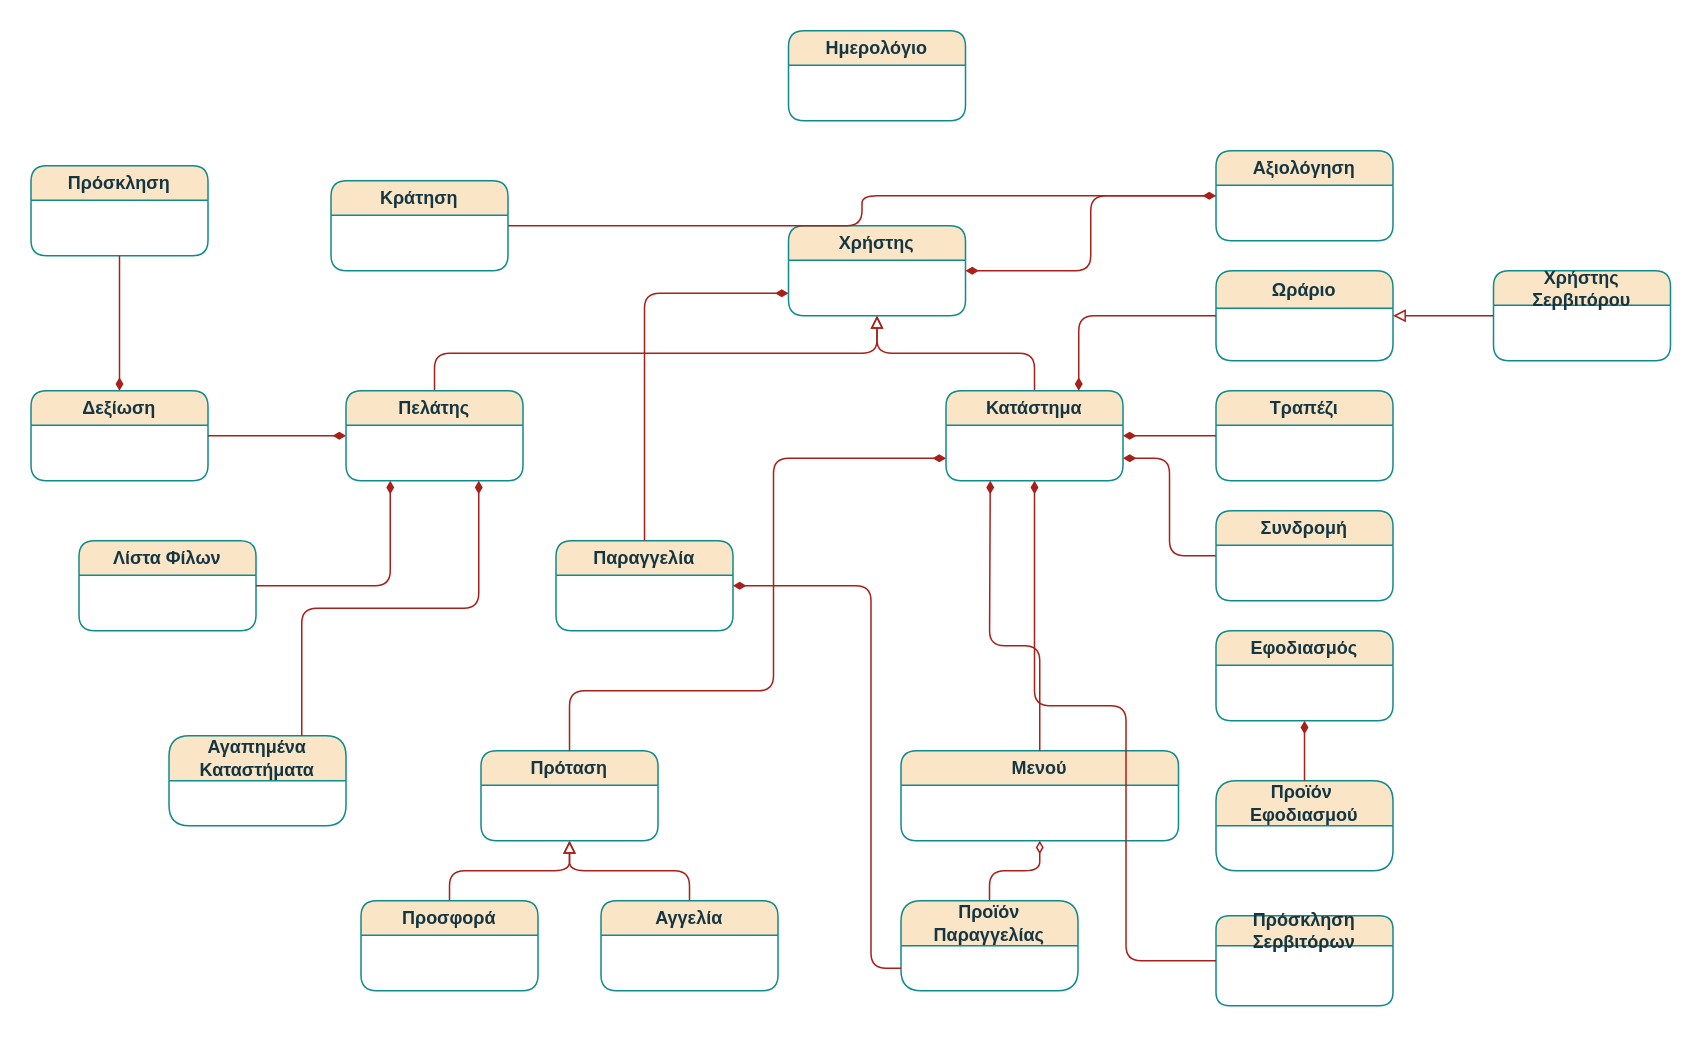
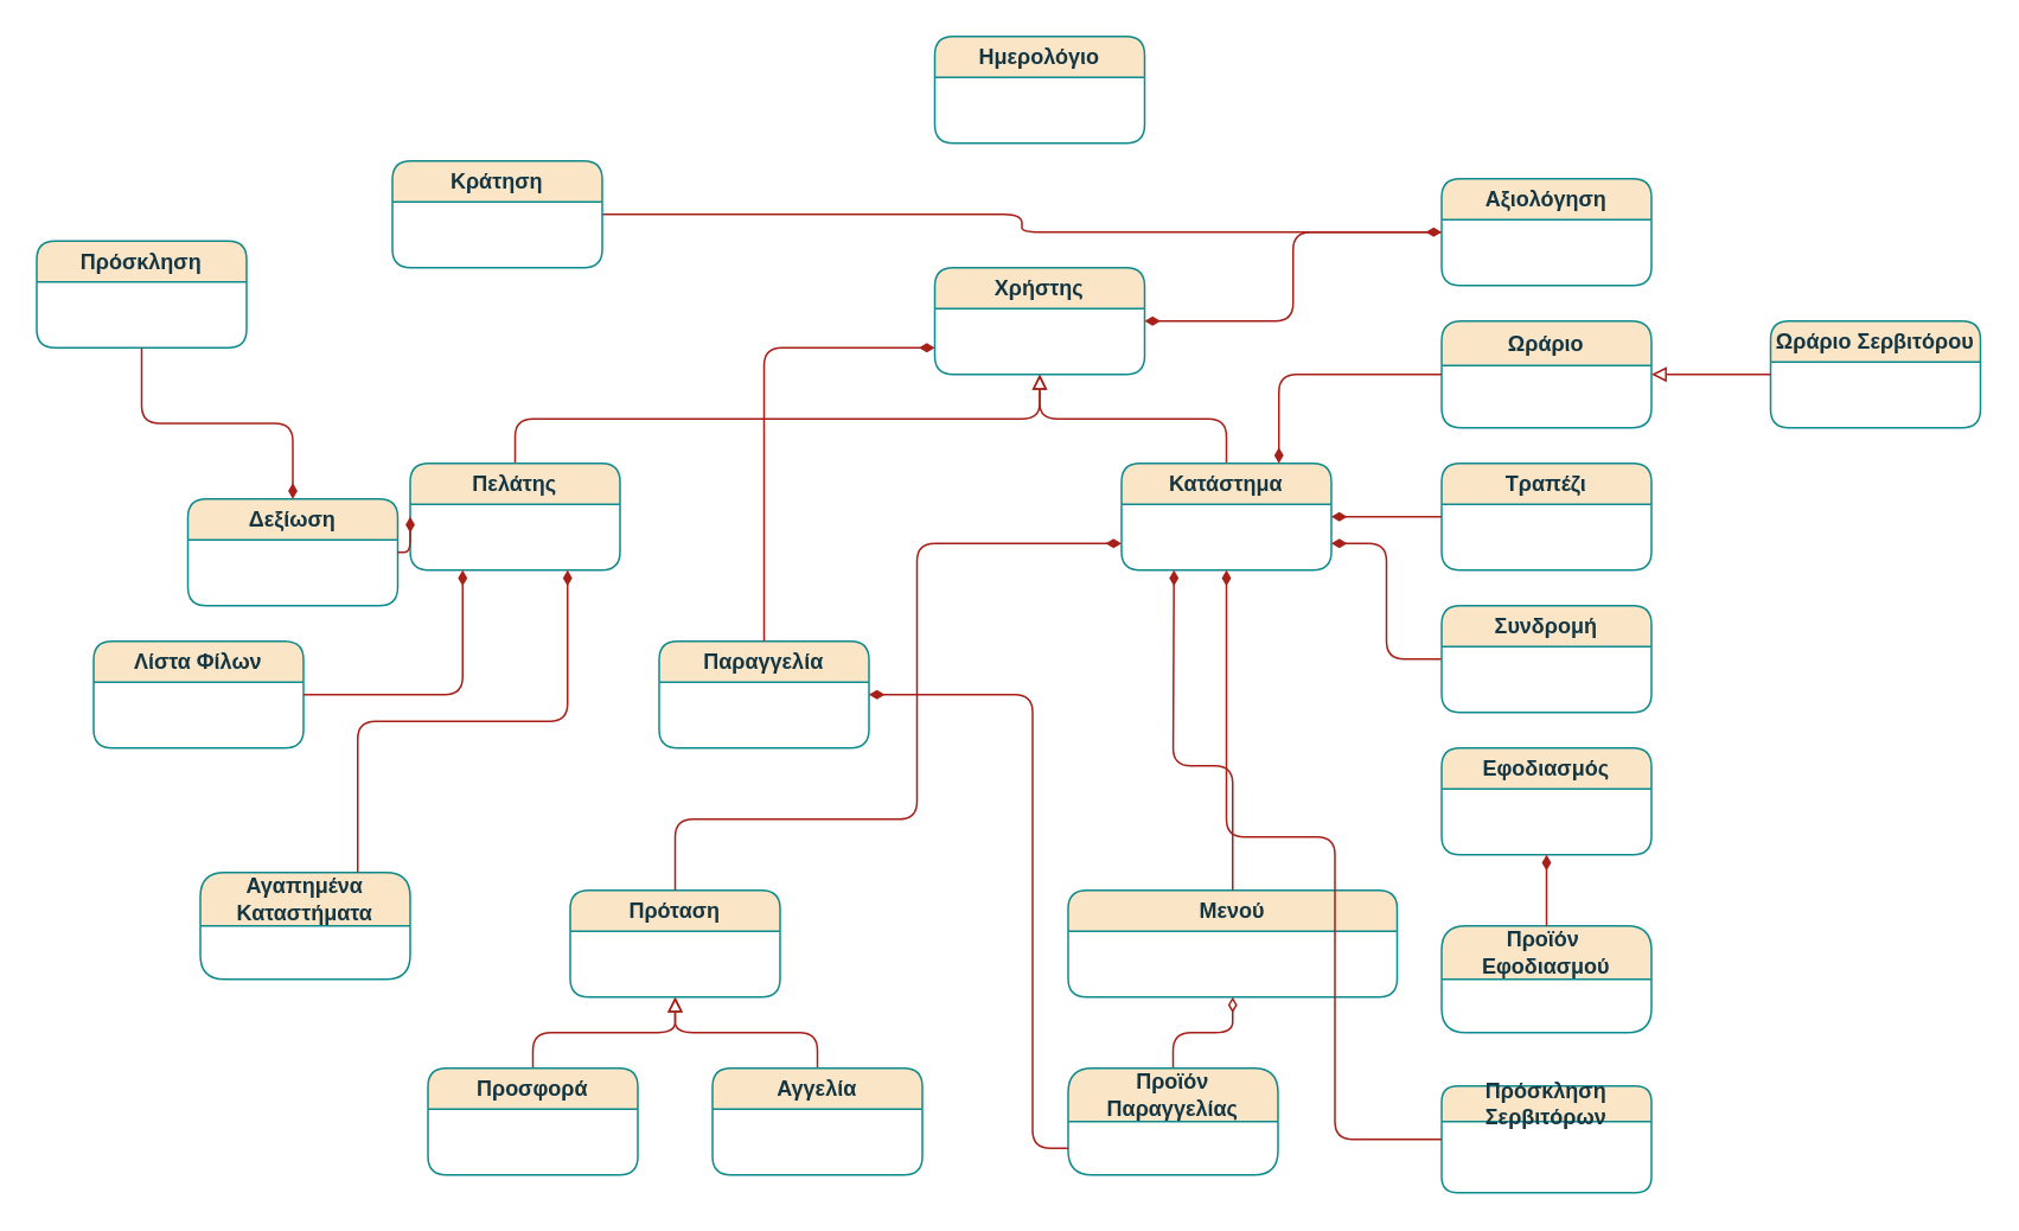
- <mxCell id="40" value="Πρόσκληση" style="swimlane;whiteSpace=wrap;html=1;labelBackgroundColor=none;rounded=1;fillColor=#FAE5C7;strokeColor=#0F8B8D;fontColor=#143642;startSize=23;" parent="1" vertex="1"><mxGeometry x="20" y="110" width="118" height="60" as="geometry" /></mxCell>
+ <mxCell id="40" value="Πρόσκληση" style="swimlane;whiteSpace=wrap;html=1;labelBackgroundColor=none;rounded=1;fillColor=#FAE5C7;strokeColor=#0F8B8D;fontColor=#143642;startSize=23;" parent="1" vertex="1"><mxGeometry x="20" y="135" width="118" height="60" as="geometry" /></mxCell>
- <mxCell id="11" value="Κράτηση" style="swimlane;whiteSpace=wrap;html=1;labelBackgroundColor=none;rounded=1;fillColor=#FAE5C7;strokeColor=#0F8B8D;fontColor=#143642;startSize=23;" parent="1" vertex="1"><mxGeometry x="220" y="120" width="118" height="60" as="geometry" /></mxCell>
+ <mxCell id="11" value="Κράτηση" style="swimlane;whiteSpace=wrap;html=1;labelBackgroundColor=none;rounded=1;fillColor=#FAE5C7;strokeColor=#0F8B8D;fontColor=#143642;startSize=23;" parent="1" vertex="1"><mxGeometry x="220" y="90" width="118" height="60" as="geometry" /></mxCell>
- <mxCell id="42" value="Χρήστης Σερβιτόρου" style="swimlane;whiteSpace=wrap;html=1;labelBackgroundColor=none;rounded=1;fillColor=#FAE5C7;strokeColor=#0F8B8D;fontColor=#143642;" parent="1" vertex="1"><mxGeometry x="995" y="180" width="118" height="60" as="geometry" /></mxCell>
+ <mxCell id="42" value="Ωράριο Σερβιτόρου" style="swimlane;whiteSpace=wrap;html=1;labelBackgroundColor=none;rounded=1;fillColor=#FAE5C7;strokeColor=#0F8B8D;fontColor=#143642;" parent="1" vertex="1"><mxGeometry x="995" y="180" width="118" height="60" as="geometry" /></mxCell>
- <mxCell id="30" value="Δεξίωση" style="swimlane;whiteSpace=wrap;html=1;labelBackgroundColor=none;rounded=1;fillColor=#FAE5C7;strokeColor=#0F8B8D;fontColor=#143642;startSize=23;" parent="1" vertex="1"><mxGeometry x="20" y="260" width="118" height="60" as="geometry" /></mxCell>
+ <mxCell id="30" value="Δεξίωση" style="swimlane;whiteSpace=wrap;html=1;labelBackgroundColor=none;rounded=1;fillColor=#FAE5C7;strokeColor=#0F8B8D;fontColor=#143642;startSize=23;" parent="1" vertex="1"><mxGeometry x="105" y="280" width="118" height="60" as="geometry" /></mxCell>
